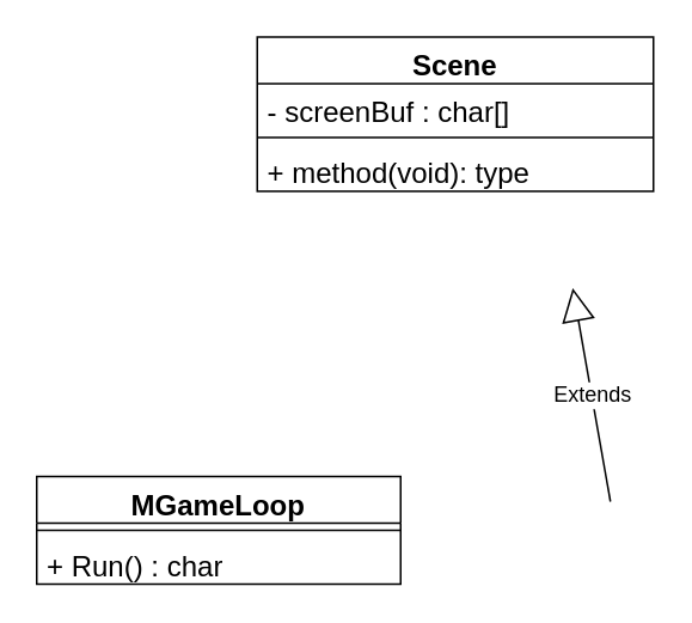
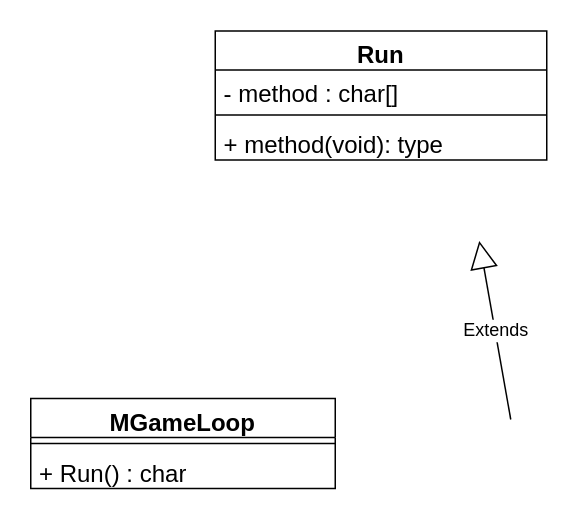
- <mxCell id="5" value="Scene" style="swimlane;fontStyle=1;align=center;verticalAlign=top;childLayout=stackLayout;horizontal=1;startSize=26;horizontalStack=0;resizeParent=1;resizeParentMax=0;resizeLast=0;collapsible=1;marginBottom=0;whiteSpace=wrap;html=1;fontSize=16;" vertex="1" parent="1"><mxGeometry x="143" y="20" width="221" height="86" as="geometry" /></mxCell>
+ <mxCell id="5" value="Run" style="swimlane;fontStyle=1;align=center;verticalAlign=top;childLayout=stackLayout;horizontal=1;startSize=26;horizontalStack=0;resizeParent=1;resizeParentMax=0;resizeLast=0;collapsible=1;marginBottom=0;whiteSpace=wrap;html=1;fontSize=16;" vertex="1" parent="1"><mxGeometry x="143" y="20" width="221" height="86" as="geometry" /></mxCell>
- <mxCell id="6" value="- screenBuf : char[]" style="text;strokeColor=none;fillColor=none;align=left;verticalAlign=top;spacingLeft=4;spacingRight=4;overflow=hidden;rotatable=0;points=[[0,0.5],[1,0.5]];portConstraint=eastwest;whiteSpace=wrap;html=1;fontSize=16;" vertex="1" parent="5"><mxGeometry y="26" width="221" height="26" as="geometry" /></mxCell>
+ <mxCell id="6" value="- method : char[]" style="text;strokeColor=none;fillColor=none;align=left;verticalAlign=top;spacingLeft=4;spacingRight=4;overflow=hidden;rotatable=0;points=[[0,0.5],[1,0.5]];portConstraint=eastwest;whiteSpace=wrap;html=1;fontSize=16;" vertex="1" parent="5"><mxGeometry y="26" width="221" height="26" as="geometry" /></mxCell>
